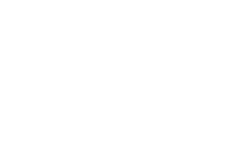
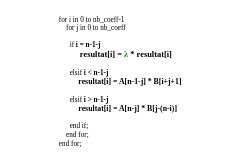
+ <mxCell id="2" value="&lt;div align=&quot;left&quot;&gt;&lt;font face=&quot;Lucida Console&quot;&gt;for i in 0 to nb_coeff-1&lt;/font&gt;&lt;/div&gt;&lt;div align=&quot;left&quot;&gt;&lt;font face=&quot;Lucida Console&quot;&gt;&amp;nbsp;&amp;nbsp;&amp;nbsp; for j in 0 to nb_coeff&lt;/font&gt;&lt;/div&gt;&lt;div align=&quot;left&quot;&gt;&lt;font face=&quot;Lucida Console&quot;&gt;&amp;nbsp;&amp;nbsp;&amp;nbsp;&amp;nbsp;&amp;nbsp; &lt;br&gt;&lt;/font&gt;&lt;/div&gt;&lt;div align=&quot;left&quot;&gt;&lt;font style=&quot;font-size: 12px&quot; face=&quot;Lucida Console&quot;&gt;&amp;nbsp;&amp;nbsp;&amp;nbsp;&amp;nbsp;&amp;nbsp; if &lt;font style=&quot;font-size: 12px&quot;&gt;&lt;b&gt;i = n-1-j&lt;/b&gt;&lt;/font&gt;&lt;/font&gt;&lt;/div&gt;&lt;div style=&quot;font-size: 14px&quot; align=&quot;left&quot;&gt;&lt;font style=&quot;font-size: 14px&quot; face=&quot;Lucida Console&quot;&gt;&amp;nbsp;&amp;nbsp;&amp;nbsp;&amp;nbsp;&amp;nbsp; &amp;nbsp; &amp;nbsp; &lt;b&gt;resultat[i] = &lt;/b&gt;&lt;/font&gt;&lt;b&gt;&lt;font style=&quot;font-size: 14px&quot; face=&quot;Lucida Console&quot; color=&quot;#009900&quot;&gt;&lt;font style=&quot;font-size: 14px&quot;&gt;&lt;span&gt;λ &lt;font style=&quot;font-size: 14px&quot; color=&quot;#000000&quot;&gt;*&lt;/font&gt; &lt;/span&gt;&lt;/font&gt;&lt;/font&gt;&lt;font style=&quot;font-size: 14px&quot; face=&quot;Lucida Console&quot;&gt;resultat[i]&lt;/font&gt;&lt;/b&gt;&lt;/div&gt;&lt;div align=&quot;left&quot;&gt;&lt;font face=&quot;Lucida Console&quot;&gt;&amp;nbsp;&amp;nbsp;&amp;nbsp;&amp;nbsp;&amp;nbsp; &lt;br&gt;&lt;/font&gt;&lt;/div&gt;&lt;div align=&quot;left&quot;&gt;&lt;font face=&quot;Lucida Console&quot;&gt;&amp;nbsp;&amp;nbsp;&amp;nbsp;&amp;nbsp;&amp;nbsp; elsif &lt;b&gt;i &amp;lt; n-1-j&lt;/b&gt;&lt;/font&gt;&lt;/div&gt;&lt;div style=&quot;font-size: 13px&quot; align=&quot;left&quot;&gt;&lt;font style=&quot;font-size: 13px&quot; face=&quot;Lucida Console&quot;&gt;&amp;nbsp; &amp;nbsp;&amp;nbsp;&amp;nbsp;&amp;nbsp;&amp;nbsp;&amp;nbsp;&amp;nbsp; &lt;b&gt;resultat[i] = A[n-1-j] * B[i+j+1]&lt;/b&gt;&lt;/font&gt;&lt;/div&gt;&lt;div align=&quot;left&quot;&gt;&lt;font face=&quot;Lucida Console&quot;&gt;&amp;nbsp;&amp;nbsp;&amp;nbsp; &lt;br&gt;&lt;/font&gt;&lt;/div&gt;&lt;div align=&quot;left&quot;&gt;&lt;font face=&quot;Lucida Console&quot;&gt;&amp;nbsp;&amp;nbsp;&amp;nbsp;&amp;nbsp;&amp;nbsp; elsif &lt;b&gt;i &amp;gt; n-1-j&lt;/b&gt;&lt;/font&gt;&lt;/div&gt;&lt;div style=&quot;font-size: 13px&quot; align=&quot;left&quot;&gt;&lt;font style=&quot;font-size: 13px&quot; face=&quot;Lucida Console&quot;&gt;&amp;nbsp;&amp;nbsp;&amp;nbsp;&amp;nbsp;&amp;nbsp;&amp;nbsp;&amp;nbsp;&amp;nbsp;&amp;nbsp; &lt;b&gt;resultat[i] = A[n-j] * B[j-(n-i)]&lt;/b&gt;&lt;/font&gt;&lt;/div&gt;&lt;div align=&quot;left&quot;&gt;&lt;font face=&quot;Lucida Console&quot;&gt;&amp;nbsp;&amp;nbsp;&amp;nbsp; &lt;br&gt;&lt;/font&gt;&lt;/div&gt;&lt;div align=&quot;left&quot;&gt;&lt;font face=&quot;Lucida Console&quot;&gt;&amp;nbsp;&amp;nbsp;&amp;nbsp;&amp;nbsp;&amp;nbsp; end if;&lt;/font&gt;&lt;/div&gt;&lt;div align=&quot;left&quot;&gt;&lt;font face=&quot;Lucida Console&quot;&gt;&amp;nbsp;&amp;nbsp;&amp;nbsp; end for;&lt;/font&gt;&lt;/div&gt;&lt;div align=&quot;left&quot;&gt;&lt;font face=&quot;Lucida Console&quot;&gt;end for;&lt;br&gt;&lt;/font&gt;&lt;/div&gt;" style="text;html=1;align=center;verticalAlign=middle;resizable=0;points=[];autosize=1;" vertex="1" parent="1"><mxGeometry x="20" y="20" width="360" height="230" as="geometry" /></mxCell>
